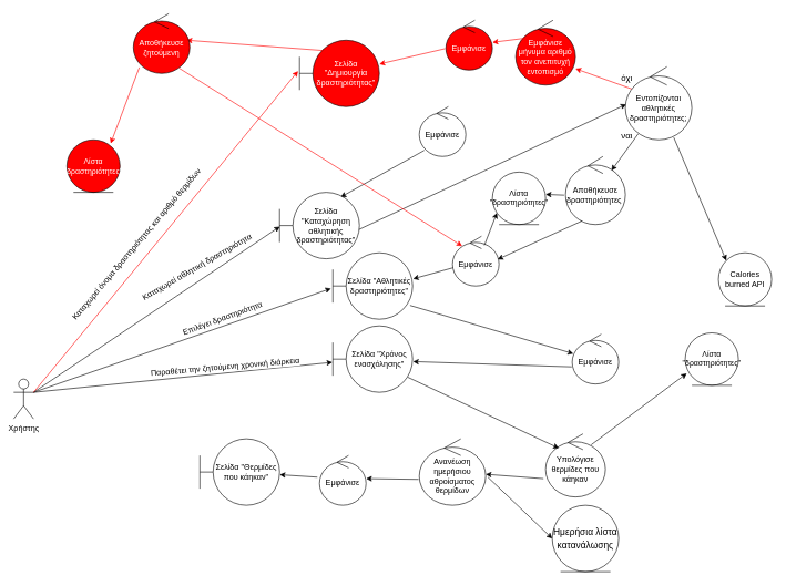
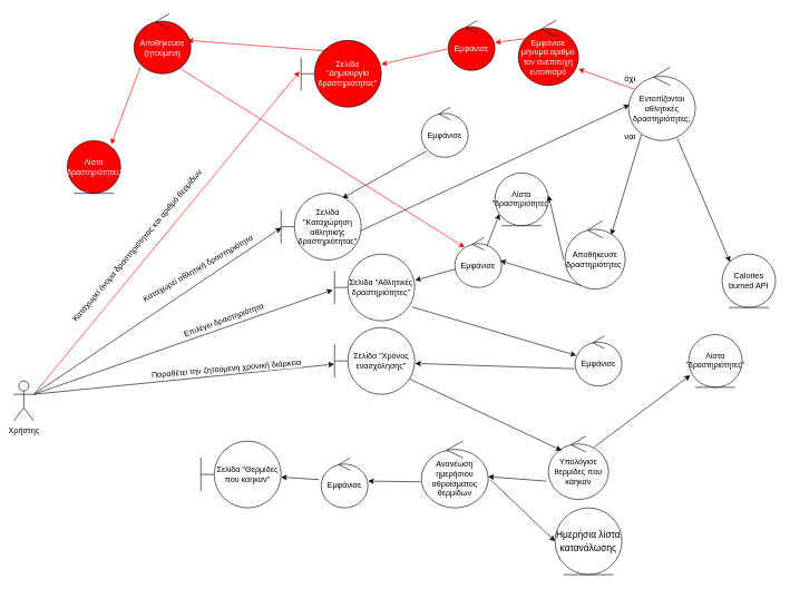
- <mxCell id="45" value="Αποθήκευσε δραστηριότητες&amp;nbsp;" style="ellipse;shape=umlControl;whiteSpace=wrap;html=1;strokeColor=#000000;fontSize=12;" vertex="1" parent="1"><mxGeometry x="850" y="235" width="90" height="102.5" as="geometry" /></mxCell>
+ <mxCell id="45" value="Αποθήκευσε δραστηριότητες&amp;nbsp;" style="ellipse;shape=umlControl;whiteSpace=wrap;html=1;strokeColor=#000000;fontSize=12;" vertex="1" parent="1"><mxGeometry x="845" y="330" width="90" height="102.5" as="geometry" /></mxCell>
